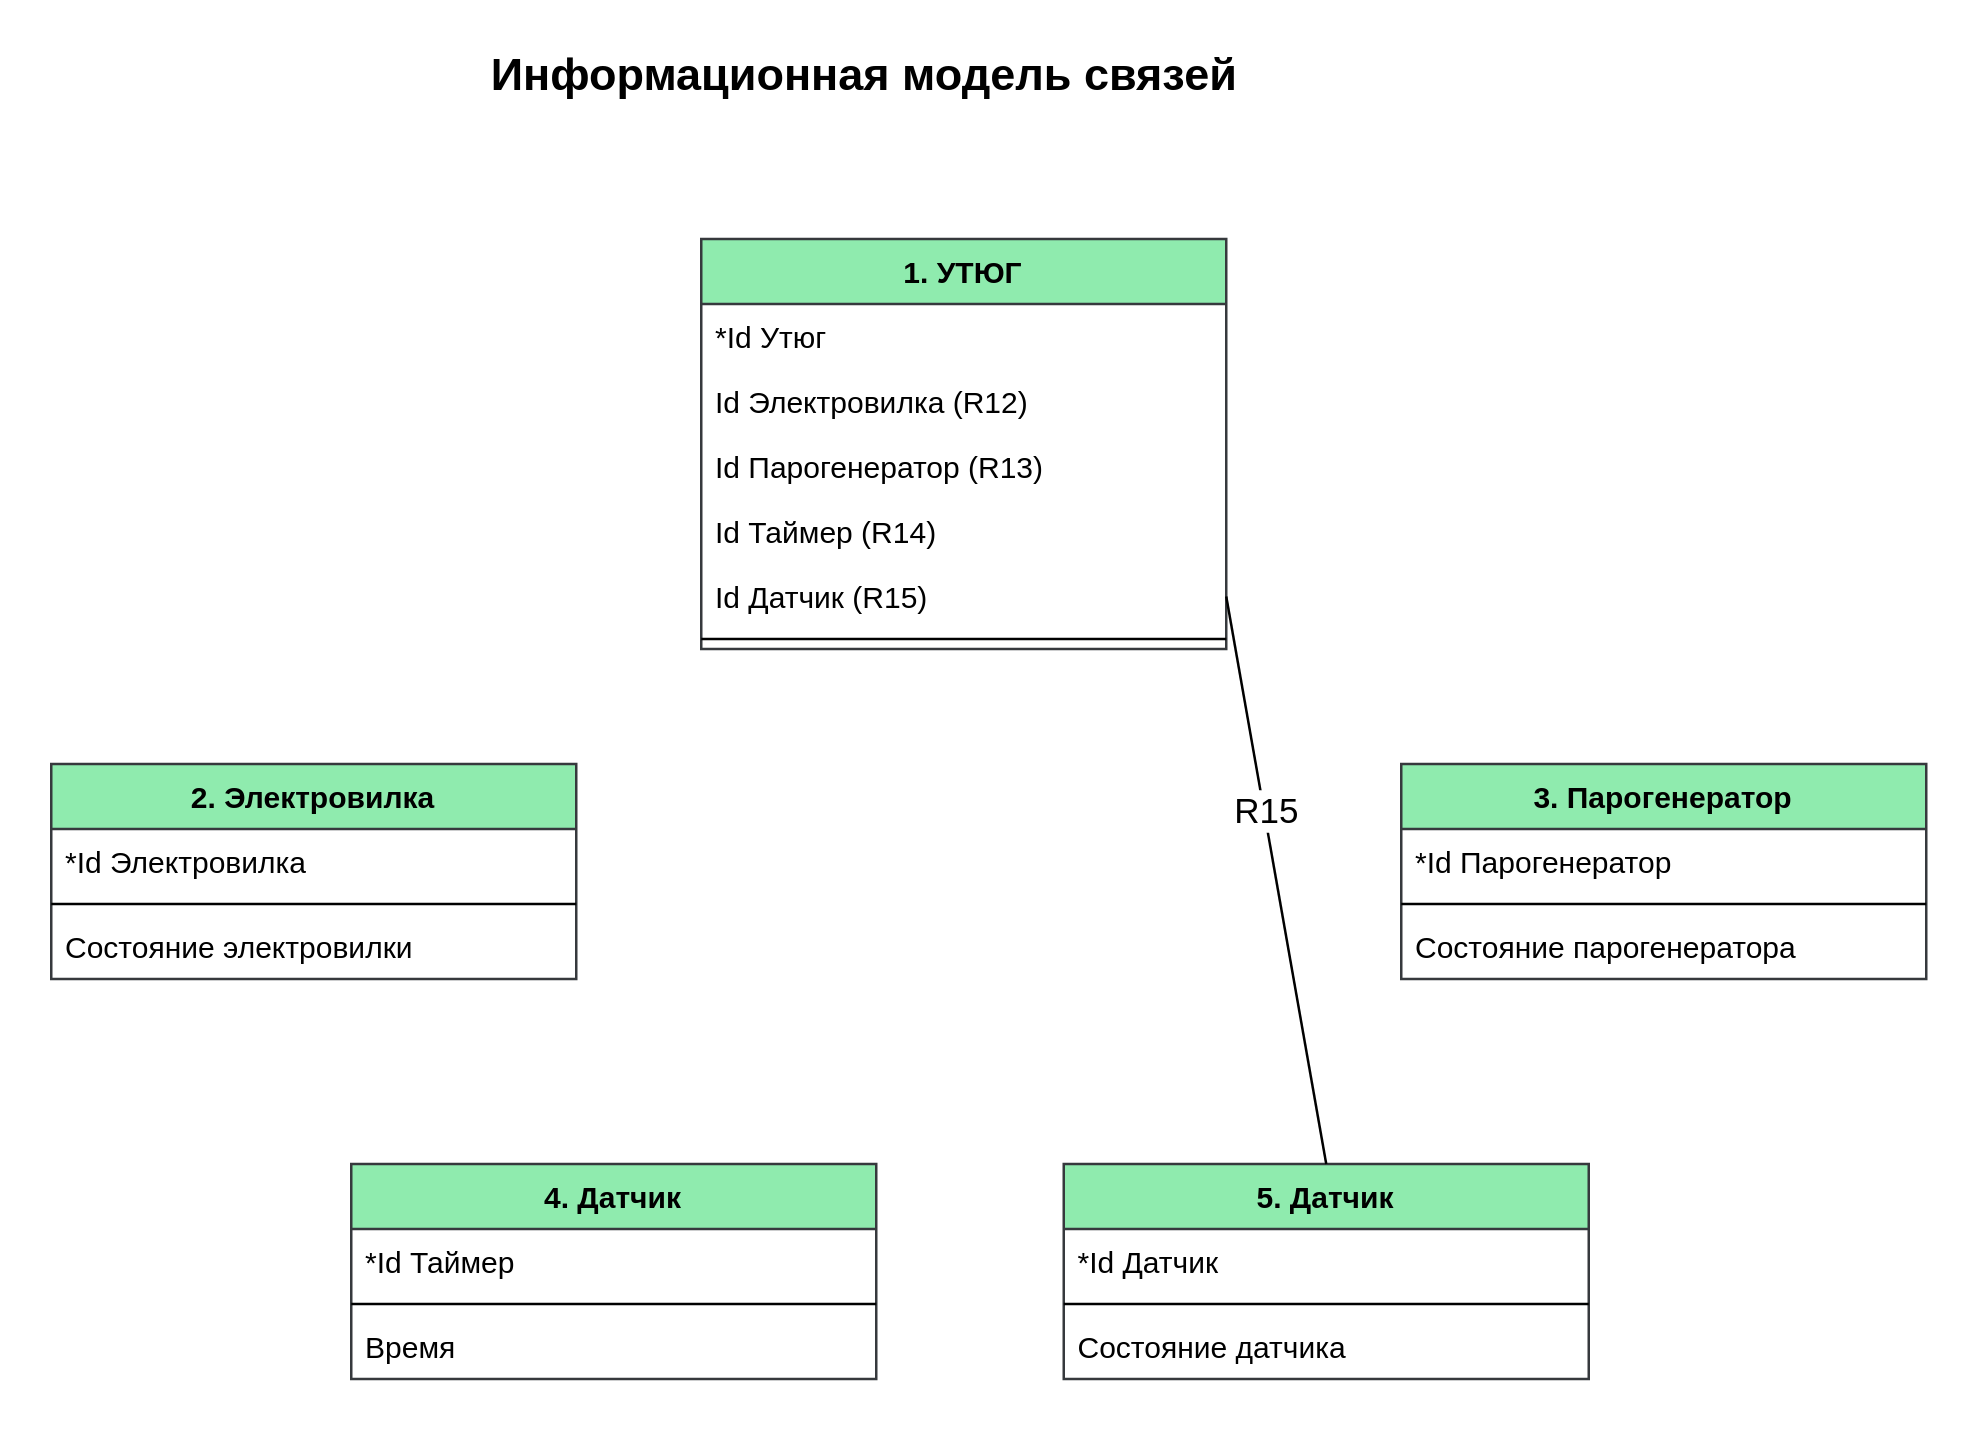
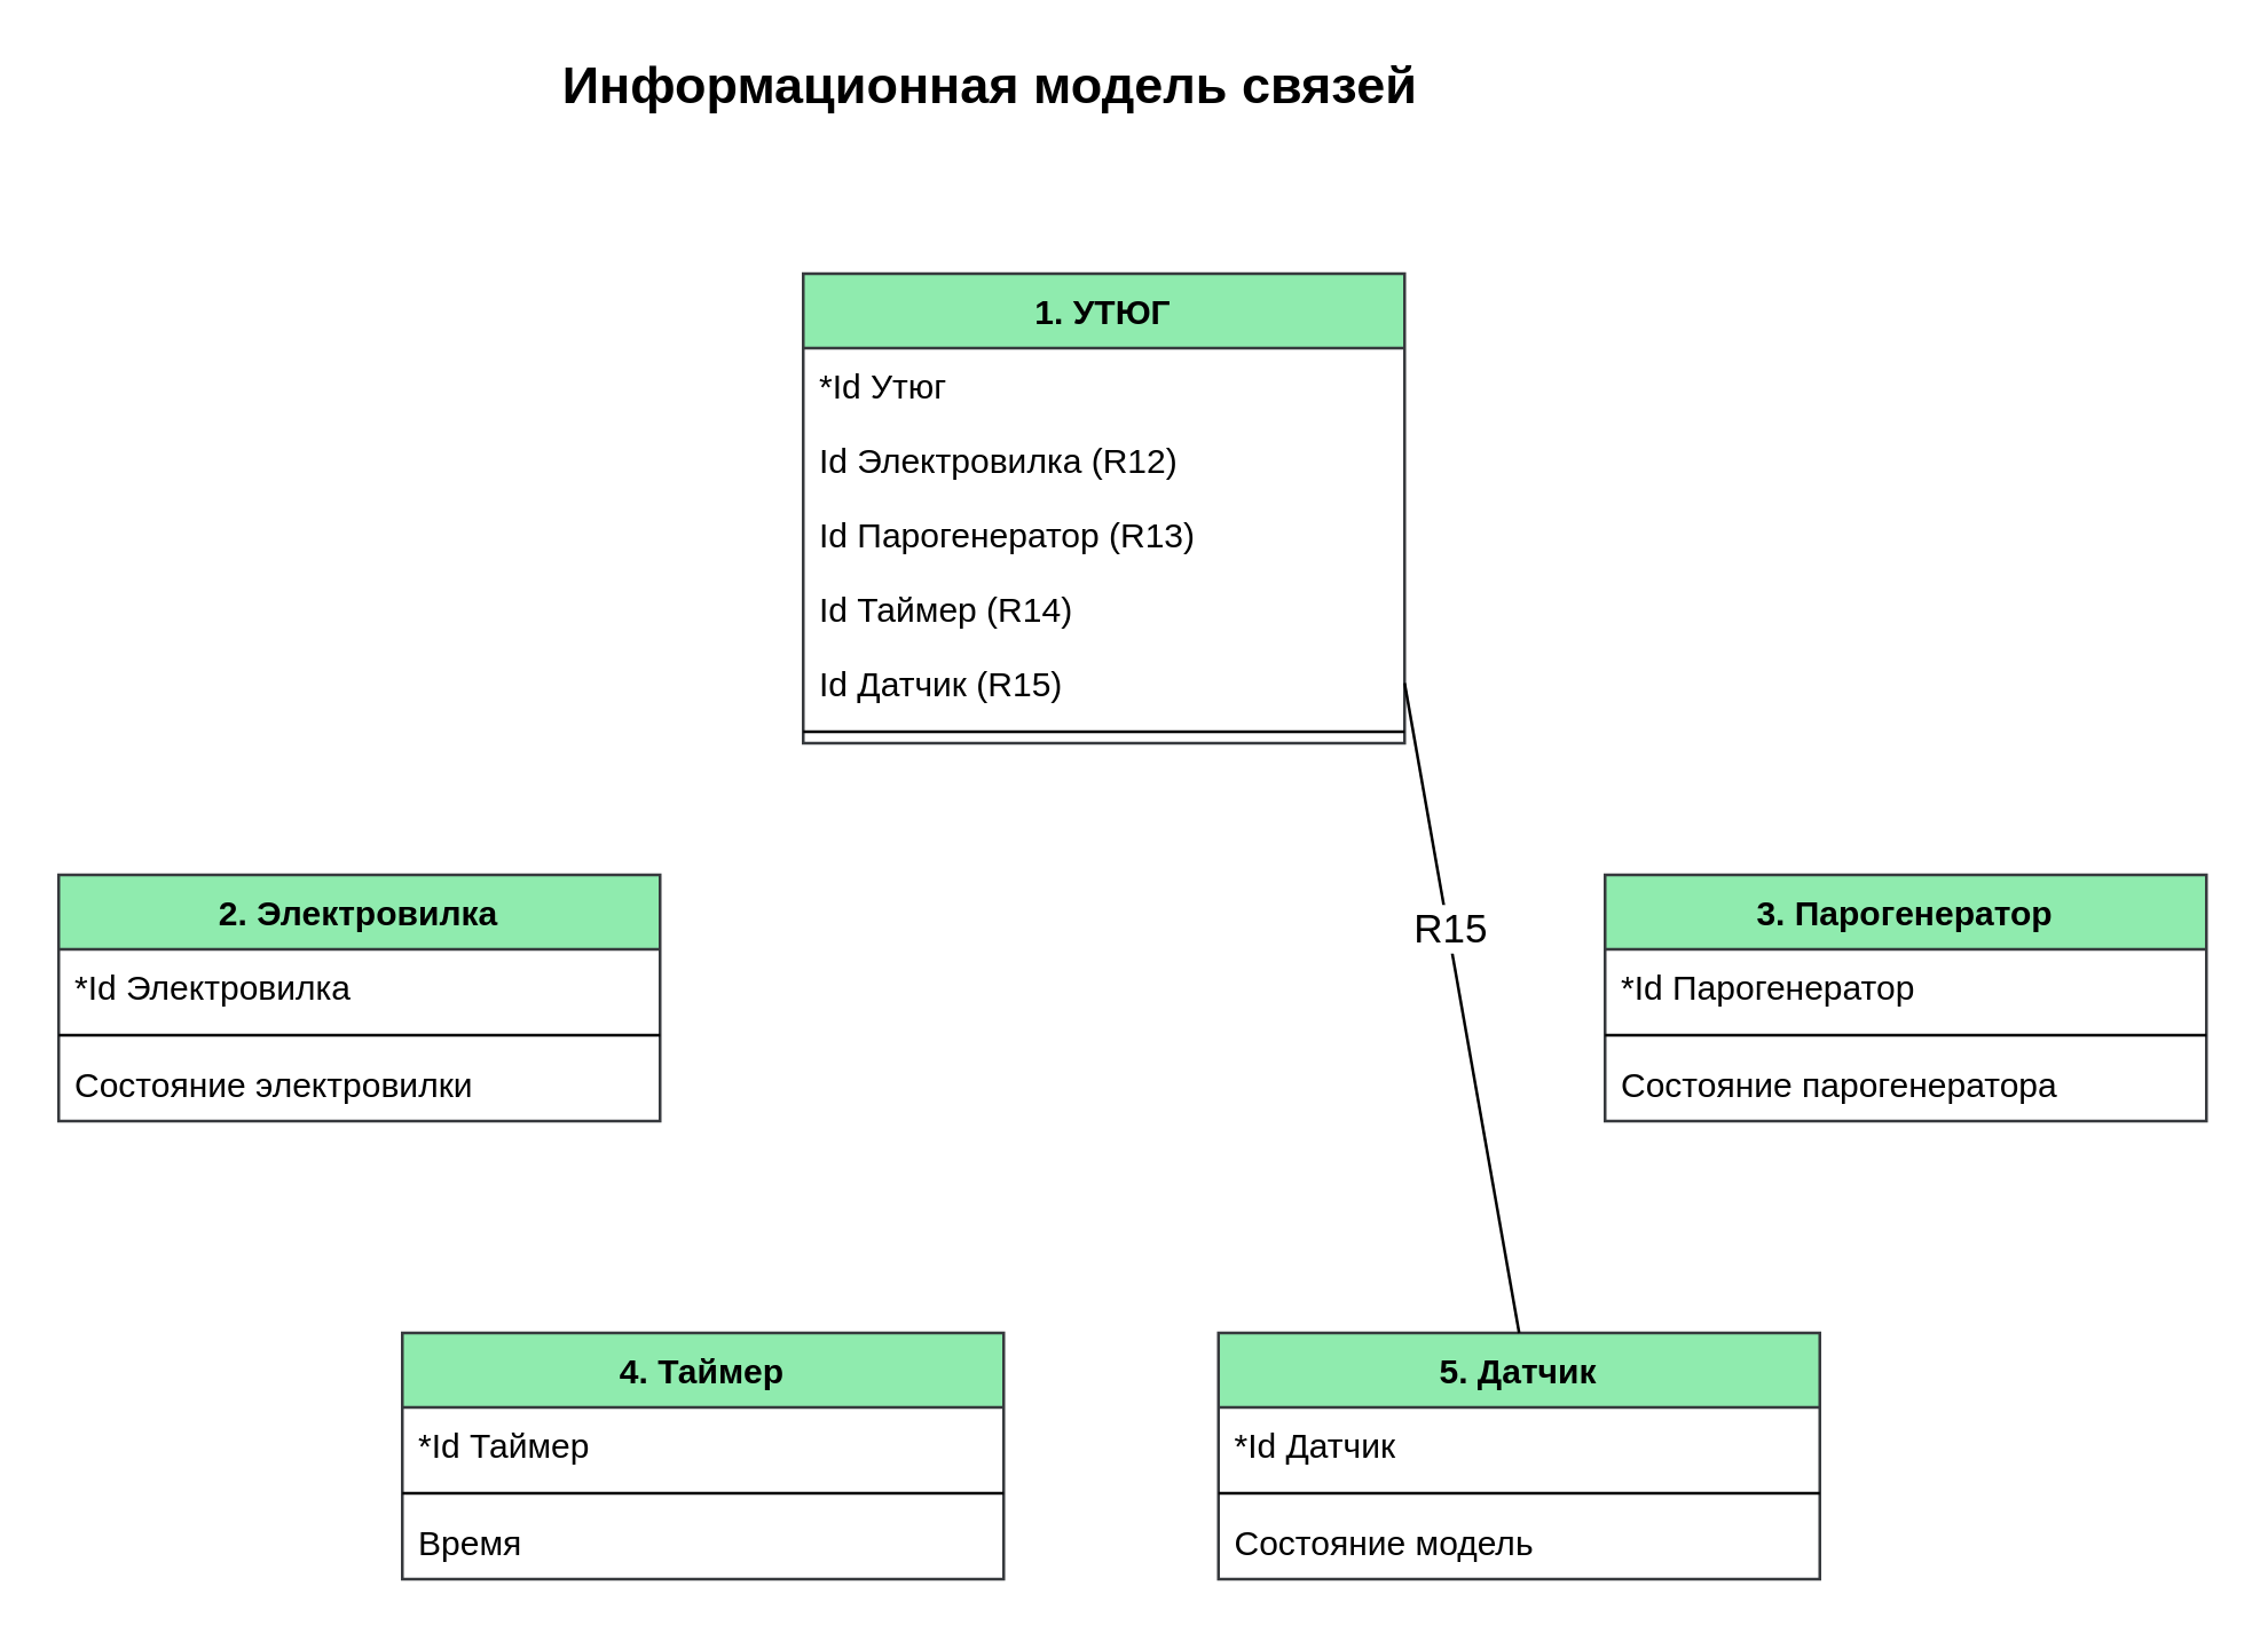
- <mxCell id="13" value="4. Датчик" style="swimlane;fontStyle=1;align=center;verticalAlign=top;childLayout=stackLayout;horizontal=1;startSize=26;horizontalStack=0;resizeParent=1;resizeParentMax=0;resizeLast=0;collapsible=1;marginBottom=0;fillColor=#8FEBAE;strokeColor=#36393d;" parent="1" vertex="1"><mxGeometry x="140" y="465" width="210" height="86" as="geometry" /></mxCell>
+ <mxCell id="13" value="4. Таймер" style="swimlane;fontStyle=1;align=center;verticalAlign=top;childLayout=stackLayout;horizontal=1;startSize=26;horizontalStack=0;resizeParent=1;resizeParentMax=0;resizeLast=0;collapsible=1;marginBottom=0;fillColor=#8FEBAE;strokeColor=#36393d;" parent="1" vertex="1"><mxGeometry x="140" y="465" width="210" height="86" as="geometry" /></mxCell>
- <mxCell id="24" value="Состояние датчика" style="text;strokeColor=none;fillColor=none;align=left;verticalAlign=top;spacingLeft=4;spacingRight=4;overflow=hidden;rotatable=0;points=[[0,0.5],[1,0.5]];portConstraint=eastwest;startSize=26;" parent="21" vertex="1"><mxGeometry y="60" width="210" height="26" as="geometry" /></mxCell>
+ <mxCell id="24" value="Состояние модель" style="text;strokeColor=none;fillColor=none;align=left;verticalAlign=top;spacingLeft=4;spacingRight=4;overflow=hidden;rotatable=0;points=[[0,0.5],[1,0.5]];portConstraint=eastwest;startSize=26;" parent="21" vertex="1"><mxGeometry y="60" width="210" height="26" as="geometry" /></mxCell>
